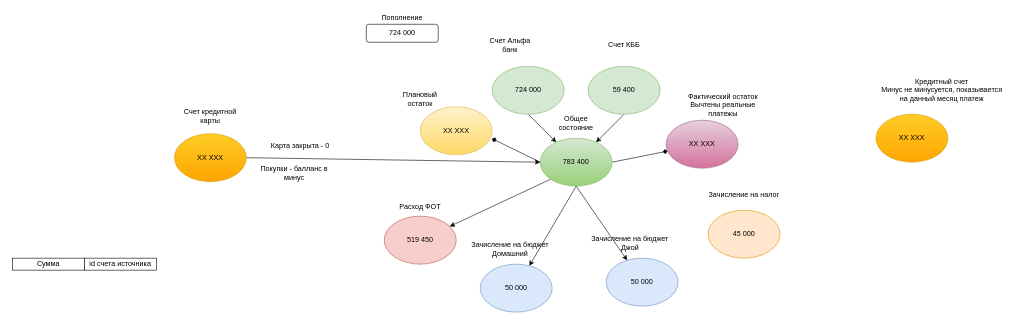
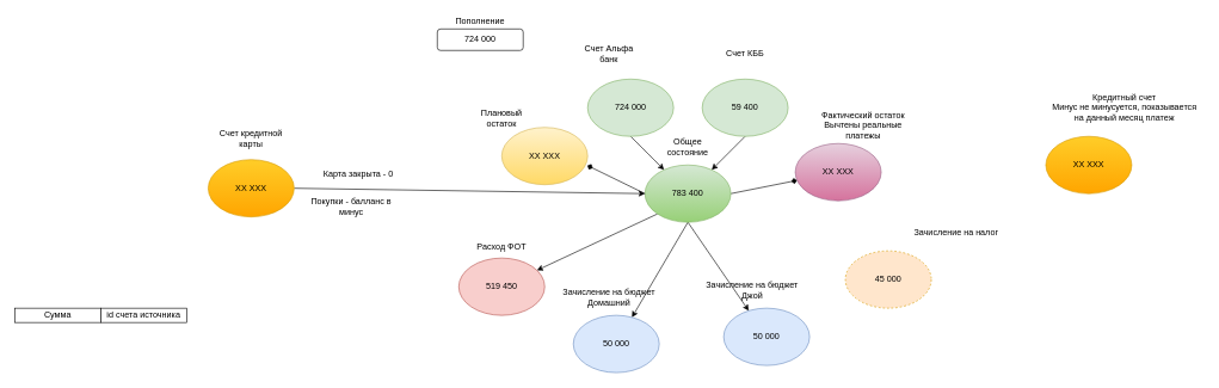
- <mxCell id="12" value="Зачисление на налог" style="text;html=1;align=center;verticalAlign=middle;whiteSpace=wrap;rounded=0;" parent="1" vertex="1"><mxGeometry x="1170" y="310" width="140" height="30" as="geometry" /></mxCell>
+ <mxCell id="12" value="Зачисление на налог" style="text;html=1;align=center;verticalAlign=middle;whiteSpace=wrap;rounded=0;" parent="1" vertex="1"><mxGeometry x="1265" y="310" width="140" height="30" as="geometry" /></mxCell>
- <mxCell id="11" value="45 000" style="ellipse;whiteSpace=wrap;html=1;fillColor=#ffe6cc;strokeColor=#d79b00;" parent="1" vertex="1"><mxGeometry x="1180" y="350" width="120" height="80" as="geometry" /></mxCell>
+ <mxCell id="11" value="45 000" style="ellipse;whiteSpace=wrap;html=1;fillColor=#ffe6cc;strokeColor=#d79b00;dashed=1;" parent="1" vertex="1"><mxGeometry x="1180" y="350" width="120" height="80" as="geometry" /></mxCell>
